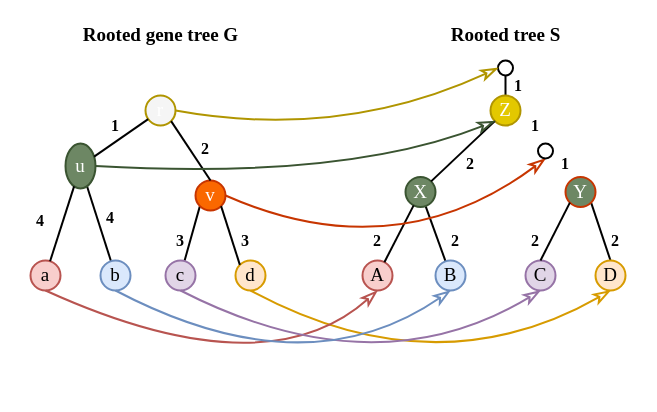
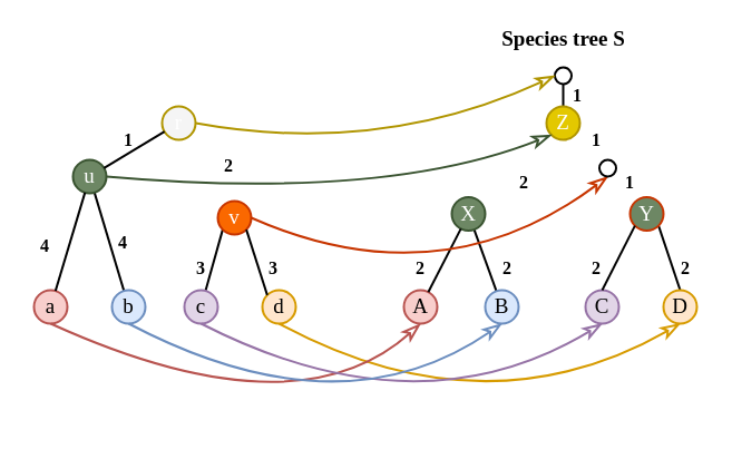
- <mxCell id="10" value="&lt;b style=&quot;font-size: 19px&quot;&gt;Rooted gene tree G&lt;/b&gt;" style="text;html=1;align=center;verticalAlign=middle;resizable=0;points=[];autosize=1;fontSize=19;fontFamily=Times New Roman;" parent="1" vertex="1"><mxGeometry x="75" y="20" width="170" height="30" as="geometry" /></mxCell>
- <mxCell id="9" value="&lt;b style=&quot;font-size: 19px;&quot;&gt;Rooted tree S&lt;/b&gt;" style="text;html=1;align=center;verticalAlign=middle;resizable=0;points=[];autosize=1;fontSize=19;fontFamily=Times New Roman;" parent="1" vertex="1"><mxGeometry x="440" y="20" width="130" height="30" as="geometry" /></mxCell>
+ <mxCell id="9" value="&lt;b style=&quot;font-size: 19px;&quot;&gt;Species tree S&lt;/b&gt;" style="text;html=1;align=center;verticalAlign=middle;resizable=0;points=[];autosize=1;fontSize=19;fontFamily=Times New Roman;" parent="1" vertex="1"><mxGeometry x="440" y="20" width="130" height="30" as="geometry" /></mxCell>
- <mxCell id="34" value="" style="endArrow=none;html=1;strokeWidth=2;fontSize=19;fontFamily=Times New Roman;entryX=0.5;entryY=0;entryDx=0;entryDy=0;exitX=1;exitY=1;exitDx=0;exitDy=0;" edge="1" parent="1" source="17" target="32"><mxGeometry width="50" height="50" relative="1" as="geometry"><mxPoint x="203.982" y="280.538" as="sourcePoint" /><mxPoint x="219.393" y="225.607" as="targetPoint" /></mxGeometry></mxCell>
- <mxCell id="48" value="" style="endArrow=none;html=1;strokeWidth=2;fontSize=19;fontFamily=Times New Roman;entryX=1;entryY=0;entryDx=0;entryDy=0;exitX=0;exitY=1;exitDx=0;exitDy=0;" edge="1" parent="1" source="29" target="6"><mxGeometry width="50" height="50" relative="1" as="geometry"><mxPoint x="579.393" y="190.893" as="sourcePoint" /><mxPoint x="525.607" y="130.607" as="targetPoint" /></mxGeometry></mxCell>
- <mxCell id="16" value="&lt;font style=&quot;font-size: 19px&quot;&gt;u&lt;/font&gt;" style="ellipse;whiteSpace=wrap;html=1;aspect=fixed;strokeWidth=2;fontSize=19;fontFamily=Times New Roman;fillColor=#6d8764;strokeColor=#3A5431;fontColor=#ffffff;" parent="1" vertex="1"><mxGeometry x="65" y="143" width="30" height="45" as="geometry" /></mxCell>
+ <mxCell id="16" value="&lt;font style=&quot;font-size: 19px&quot;&gt;u&lt;/font&gt;" style="ellipse;whiteSpace=wrap;html=1;aspect=fixed;strokeWidth=2;fontSize=19;fontFamily=Times New Roman;fillColor=#6d8764;strokeColor=#3A5431;fontColor=#ffffff;" parent="1" vertex="1"><mxGeometry x="65" y="143" width="30" height="30" as="geometry" /></mxCell>
